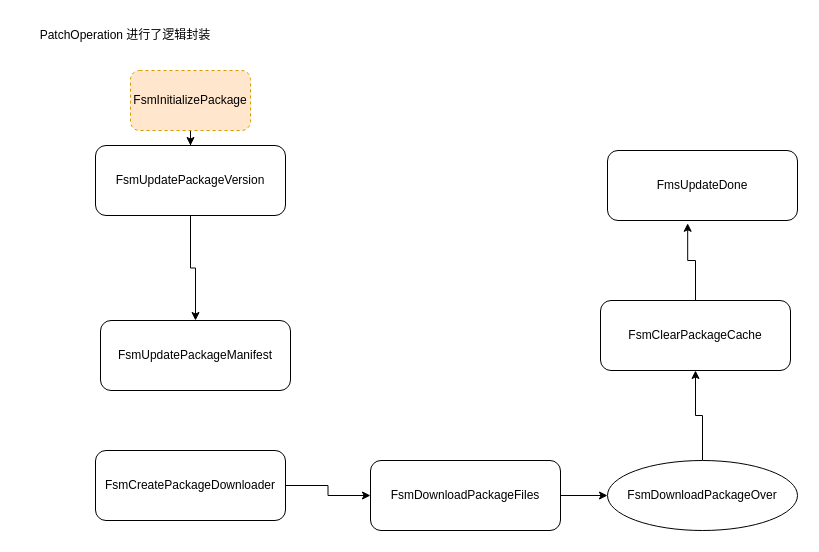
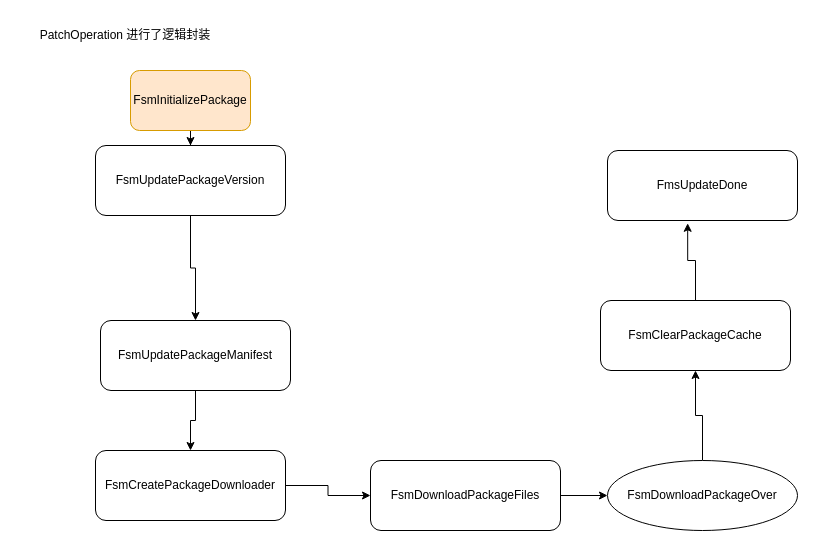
- <mxCell id="4" value="FsmInitializePackage" style="rounded=1;whiteSpace=wrap;html=1;fillColor=#ffe6cc;strokeColor=#d79b00;dashed=1;" vertex="1" parent="1"><mxGeometry x="130" y="70" width="120" height="60" as="geometry" /></mxCell>
+ <mxCell id="4" value="FsmInitializePackage" style="rounded=1;whiteSpace=wrap;html=1;fillColor=#ffe6cc;strokeColor=#d79b00;" vertex="1" parent="1"><mxGeometry x="130" y="70" width="120" height="60" as="geometry" /></mxCell>
+ <mxCell id="7" style="edgeStyle=orthogonalEdgeStyle;rounded=0;orthogonalLoop=1;jettySize=auto;html=1;" edge="1" parent="1" source="8" target="10"><mxGeometry relative="1" as="geometry" /></mxCell>
